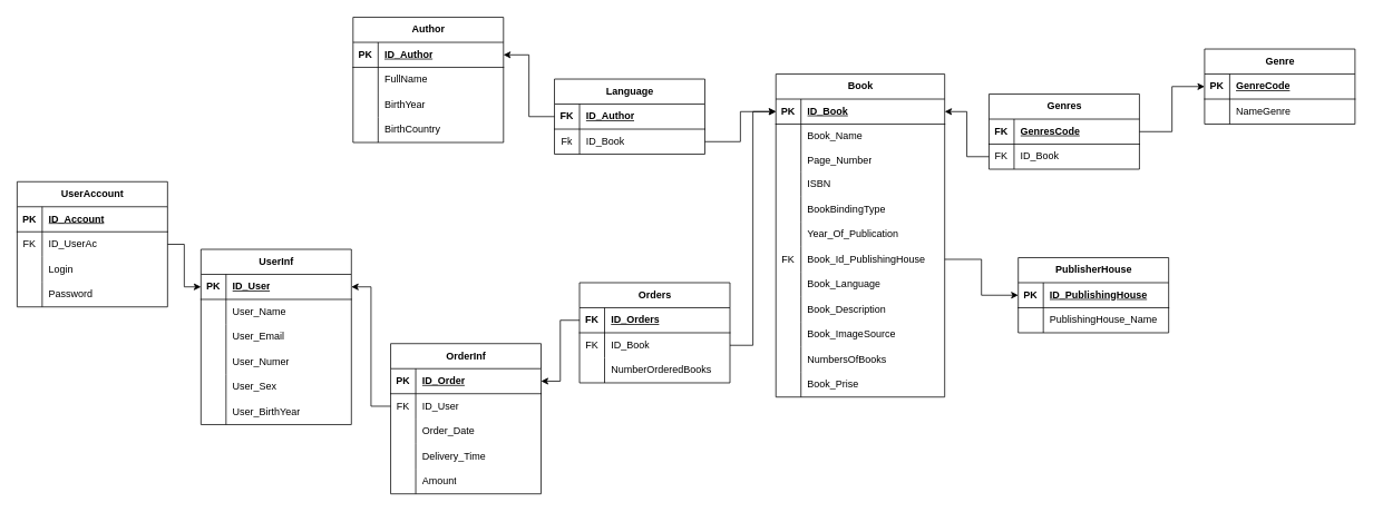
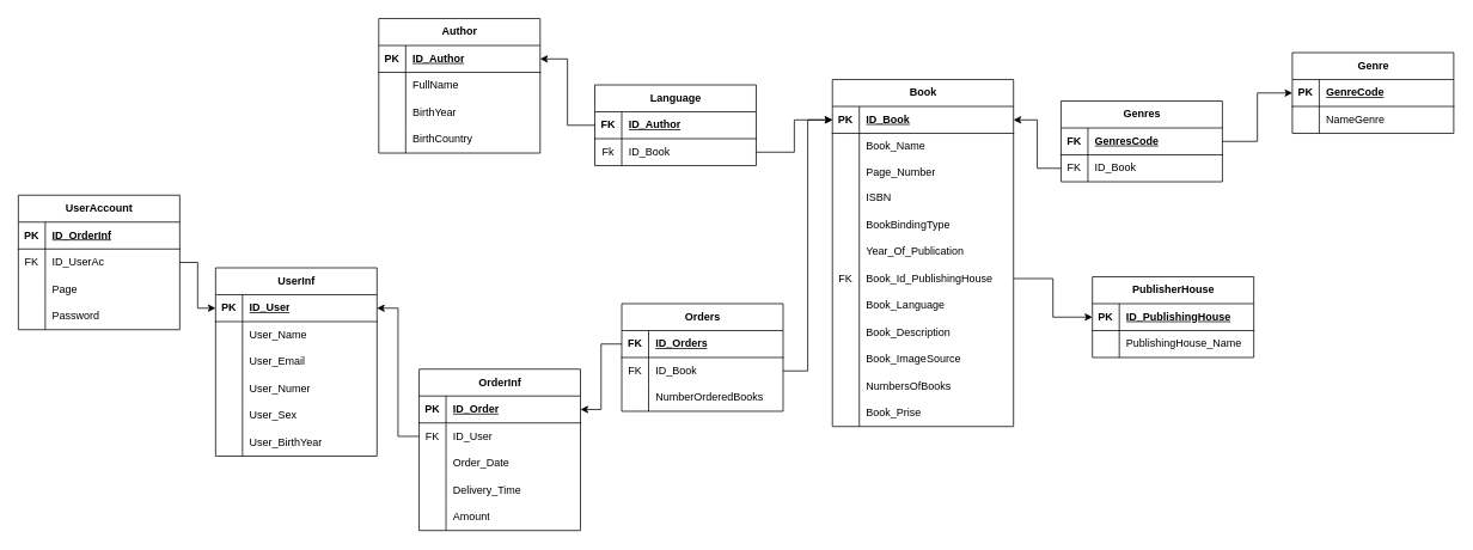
- <mxCell id="136" value="ID_Account" style="shape=partialRectangle;connectable=0;fillColor=none;top=0;left=0;bottom=0;right=0;align=left;spacingLeft=6;fontStyle=5;overflow=hidden;whiteSpace=wrap;html=1;" parent="134" vertex="1"><mxGeometry x="30" width="150" height="30" as="geometry"><mxRectangle width="150" height="30" as="alternateBounds" /></mxGeometry></mxCell>
+ <mxCell id="136" value="ID_OrderInf" style="shape=partialRectangle;connectable=0;fillColor=none;top=0;left=0;bottom=0;right=0;align=left;spacingLeft=6;fontStyle=5;overflow=hidden;whiteSpace=wrap;html=1;" parent="134" vertex="1"><mxGeometry x="30" width="150" height="30" as="geometry"><mxRectangle width="150" height="30" as="alternateBounds" /></mxGeometry></mxCell>
- <mxCell id="142" value="Login" style="shape=partialRectangle;connectable=0;fillColor=none;top=0;left=0;bottom=0;right=0;align=left;spacingLeft=6;overflow=hidden;whiteSpace=wrap;html=1;" parent="140" vertex="1"><mxGeometry x="30" width="150" height="30" as="geometry"><mxRectangle width="150" height="30" as="alternateBounds" /></mxGeometry></mxCell>
+ <mxCell id="142" value="Page" style="shape=partialRectangle;connectable=0;fillColor=none;top=0;left=0;bottom=0;right=0;align=left;spacingLeft=6;overflow=hidden;whiteSpace=wrap;html=1;" parent="140" vertex="1"><mxGeometry x="30" width="150" height="30" as="geometry"><mxRectangle width="150" height="30" as="alternateBounds" /></mxGeometry></mxCell>
